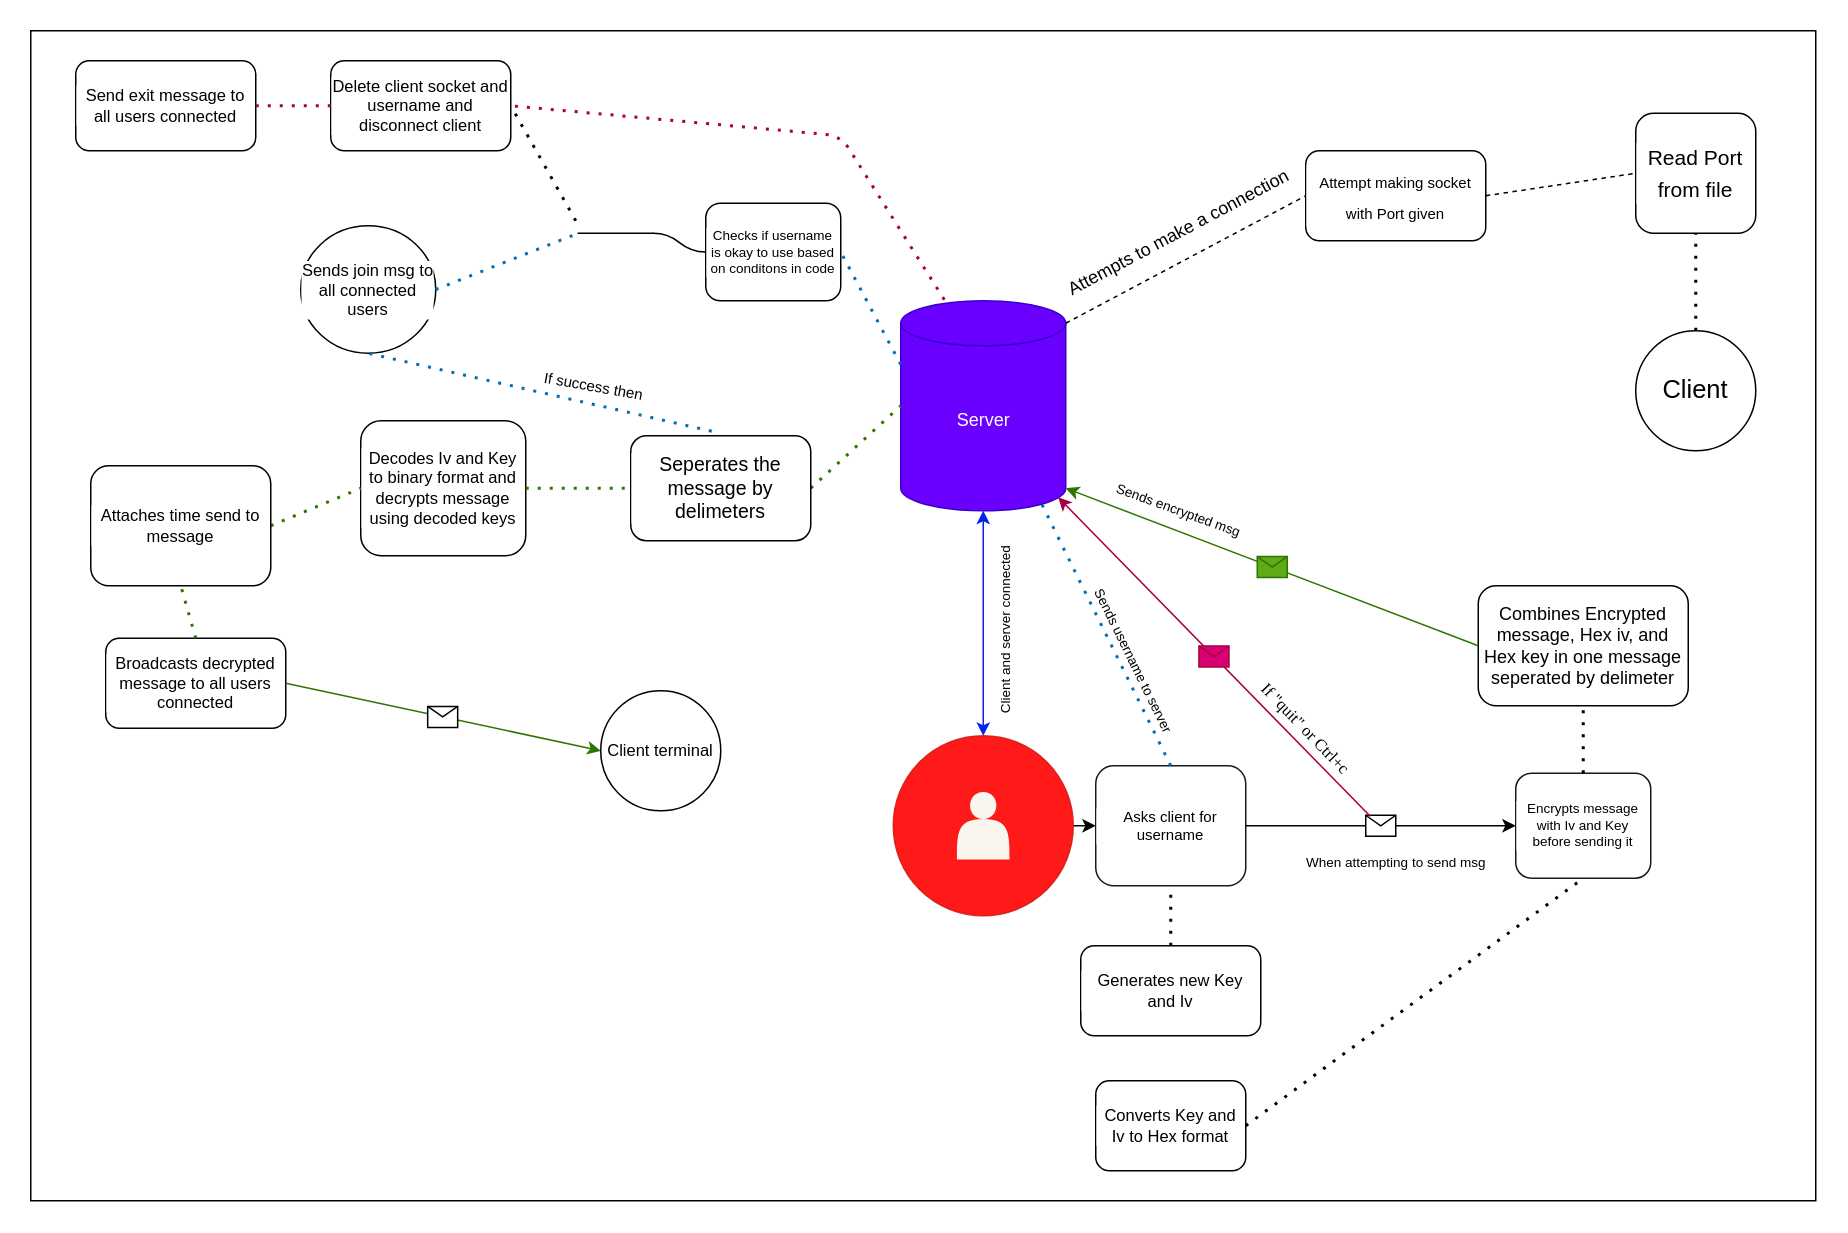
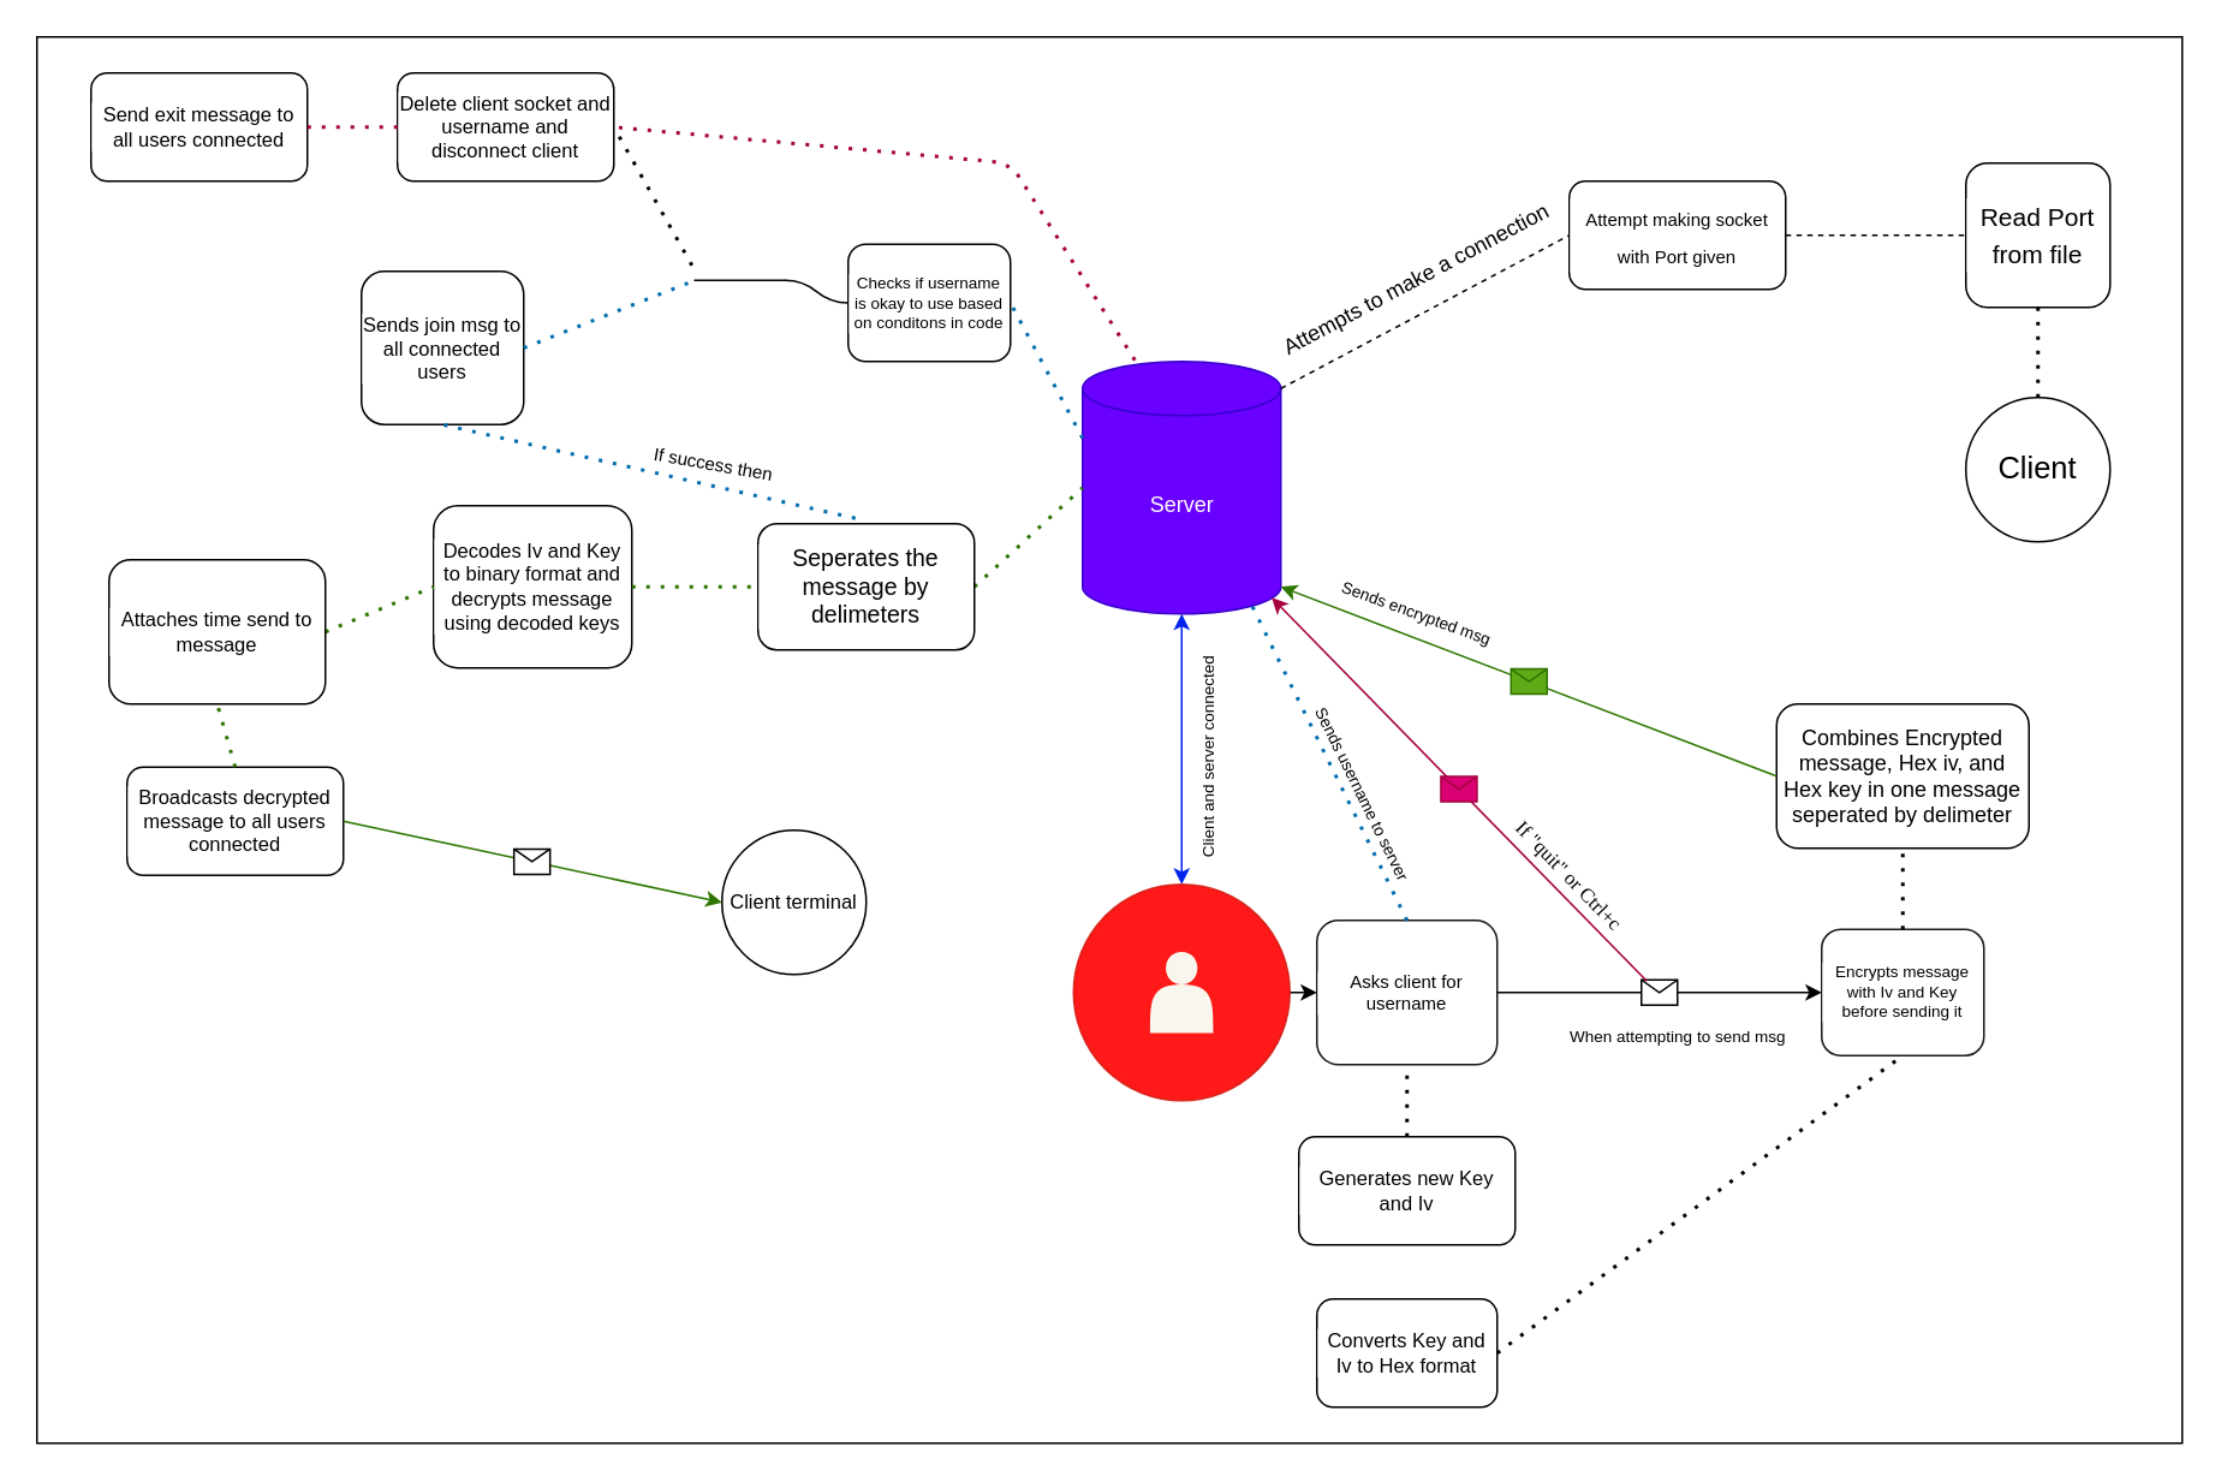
- <mxCell id="6" value="&lt;font style=&quot;font-size: 14px;&quot;&gt;Read Port from file&lt;/font&gt;" style="whiteSpace=wrap;html=1;aspect=fixed;fontSize=17;rounded=1;labelBackgroundColor=default;" parent="3" vertex="1"><mxGeometry x="1090" y="75" width="80" height="80" as="geometry" /></mxCell>
+ <mxCell id="6" value="&lt;font style=&quot;font-size: 14px;&quot;&gt;Read Port from file&lt;/font&gt;" style="whiteSpace=wrap;html=1;aspect=fixed;fontSize=17;rounded=1;labelBackgroundColor=default;" parent="3" vertex="1"><mxGeometry x="1090" y="90" width="80" height="80" as="geometry" /></mxCell>
- <mxCell id="32" value="&lt;font style=&quot;font-size: 11px;&quot;&gt;Sends join msg to all connected users&lt;/font&gt;" style="ellipse;whiteSpace=wrap;html=1;fontSize=9;labelBackgroundColor=default;" parent="3" vertex="1"><mxGeometry x="200" y="150" width="90" height="85" as="geometry" /></mxCell>
+ <mxCell id="32" value="&lt;font style=&quot;font-size: 11px;&quot;&gt;Sends join msg to all connected users&lt;/font&gt;" style="whiteSpace=wrap;html=1;fontSize=9;rounded=1;labelBackgroundColor=default;" parent="3" vertex="1"><mxGeometry x="200" y="150" width="90" height="85" as="geometry" /></mxCell>
